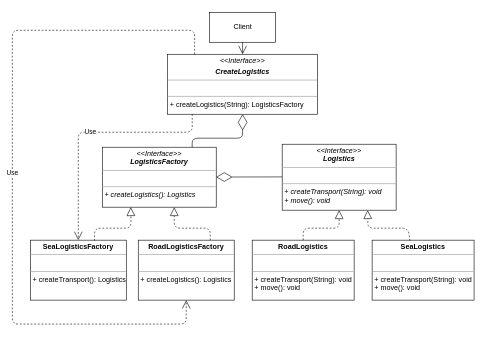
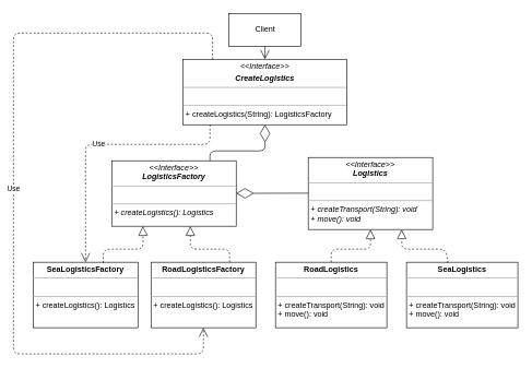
- <mxCell id="7" value="&lt;p style=&quot;margin: 0px ; margin-top: 4px ; text-align: center&quot;&gt;&lt;b&gt;SeaLogisticsFactory&lt;/b&gt;&lt;/p&gt;&lt;hr size=&quot;1&quot;&gt;&lt;p style=&quot;margin: 0px ; margin-left: 4px&quot;&gt;&lt;br&gt;&lt;/p&gt;&lt;hr size=&quot;1&quot;&gt;&lt;p style=&quot;margin: 0px ; margin-left: 4px&quot;&gt;+ createTransport(): Logistics&lt;br&gt;&lt;br&gt;&lt;/p&gt;" style="verticalAlign=top;align=left;overflow=fill;fontSize=12;fontFamily=Helvetica;html=1;" parent="1" vertex="1"><mxGeometry x="50" y="400" width="160" height="100" as="geometry" /></mxCell>
+ <mxCell id="7" value="&lt;p style=&quot;margin: 0px ; margin-top: 4px ; text-align: center&quot;&gt;&lt;b&gt;SeaLogisticsFactory&lt;/b&gt;&lt;/p&gt;&lt;hr size=&quot;1&quot;&gt;&lt;p style=&quot;margin: 0px ; margin-left: 4px&quot;&gt;&lt;br&gt;&lt;/p&gt;&lt;hr size=&quot;1&quot;&gt;&lt;p style=&quot;margin: 0px ; margin-left: 4px&quot;&gt;+ createLogistics(): Logistics&lt;br&gt;&lt;br&gt;&lt;/p&gt;" style="verticalAlign=top;align=left;overflow=fill;fontSize=12;fontFamily=Helvetica;html=1;" parent="1" vertex="1"><mxGeometry x="50" y="400" width="160" height="100" as="geometry" /></mxCell>
